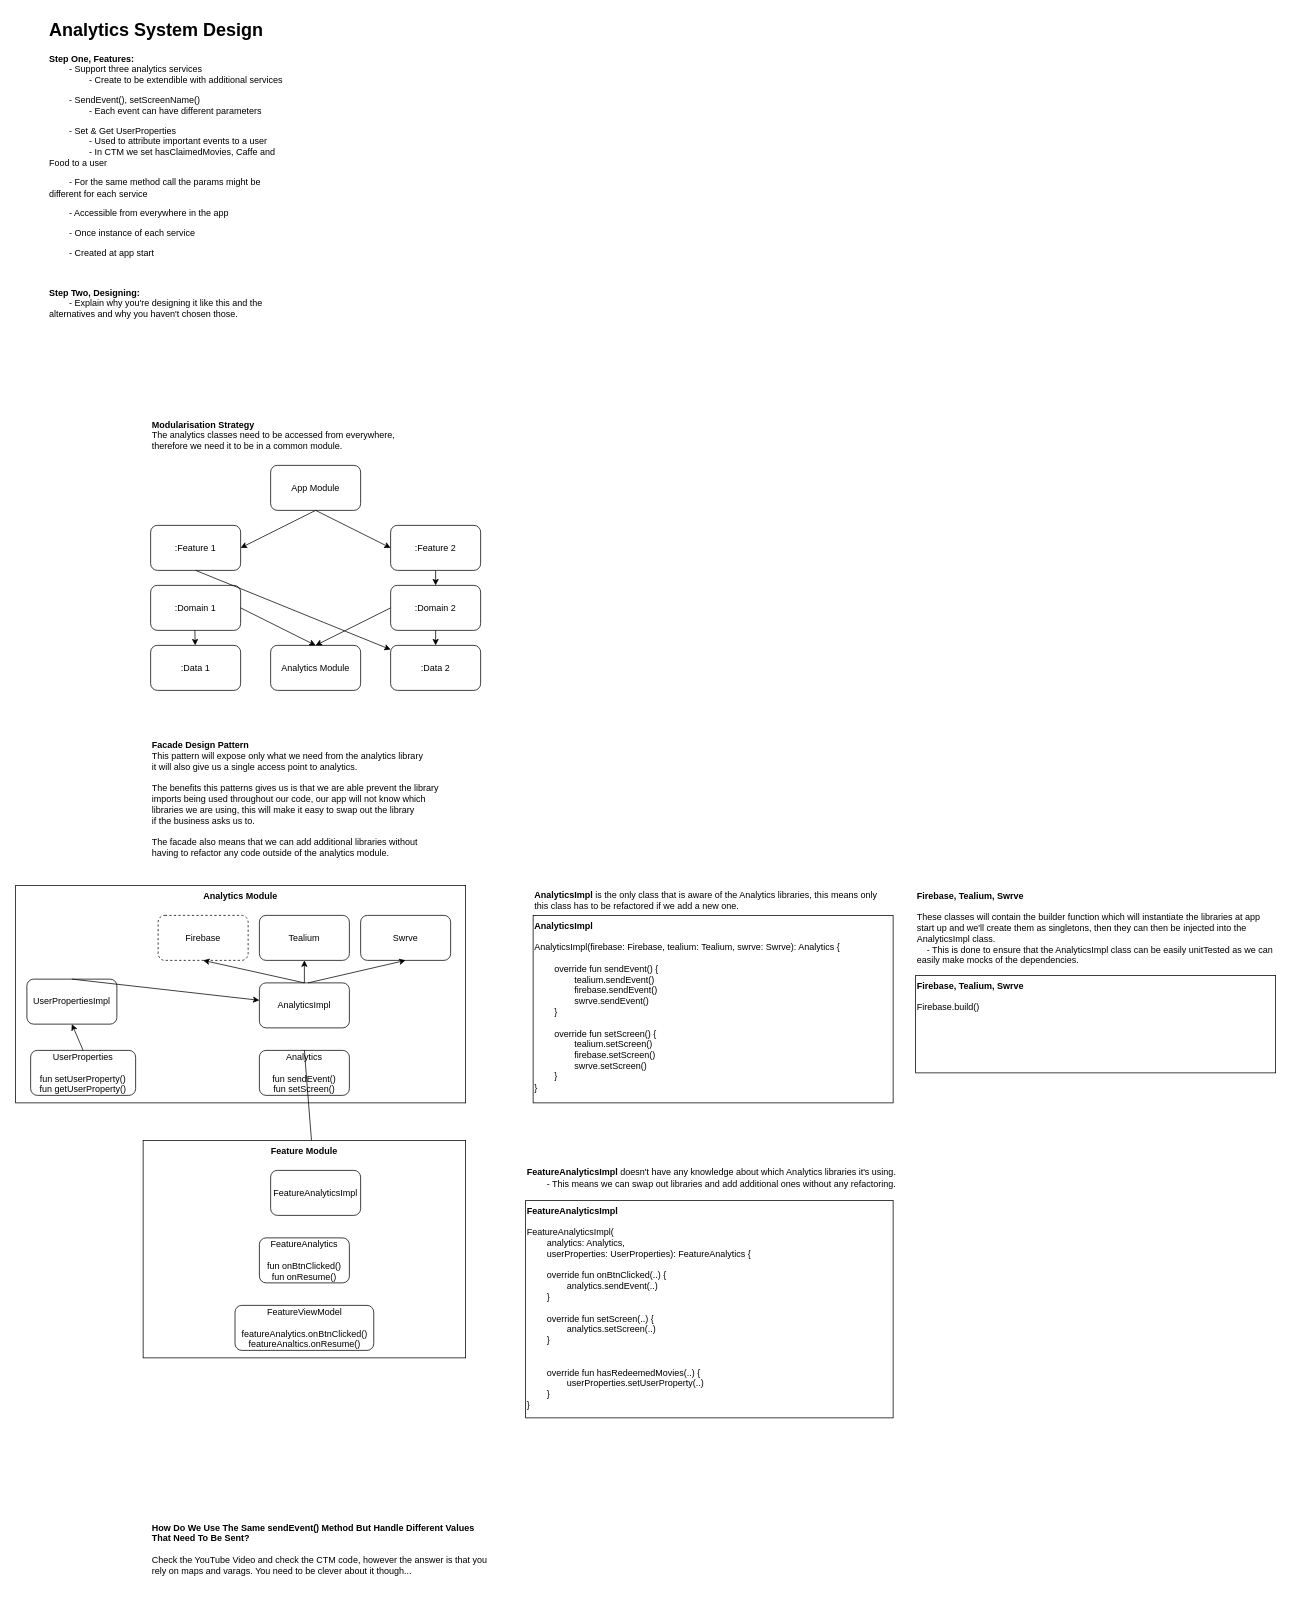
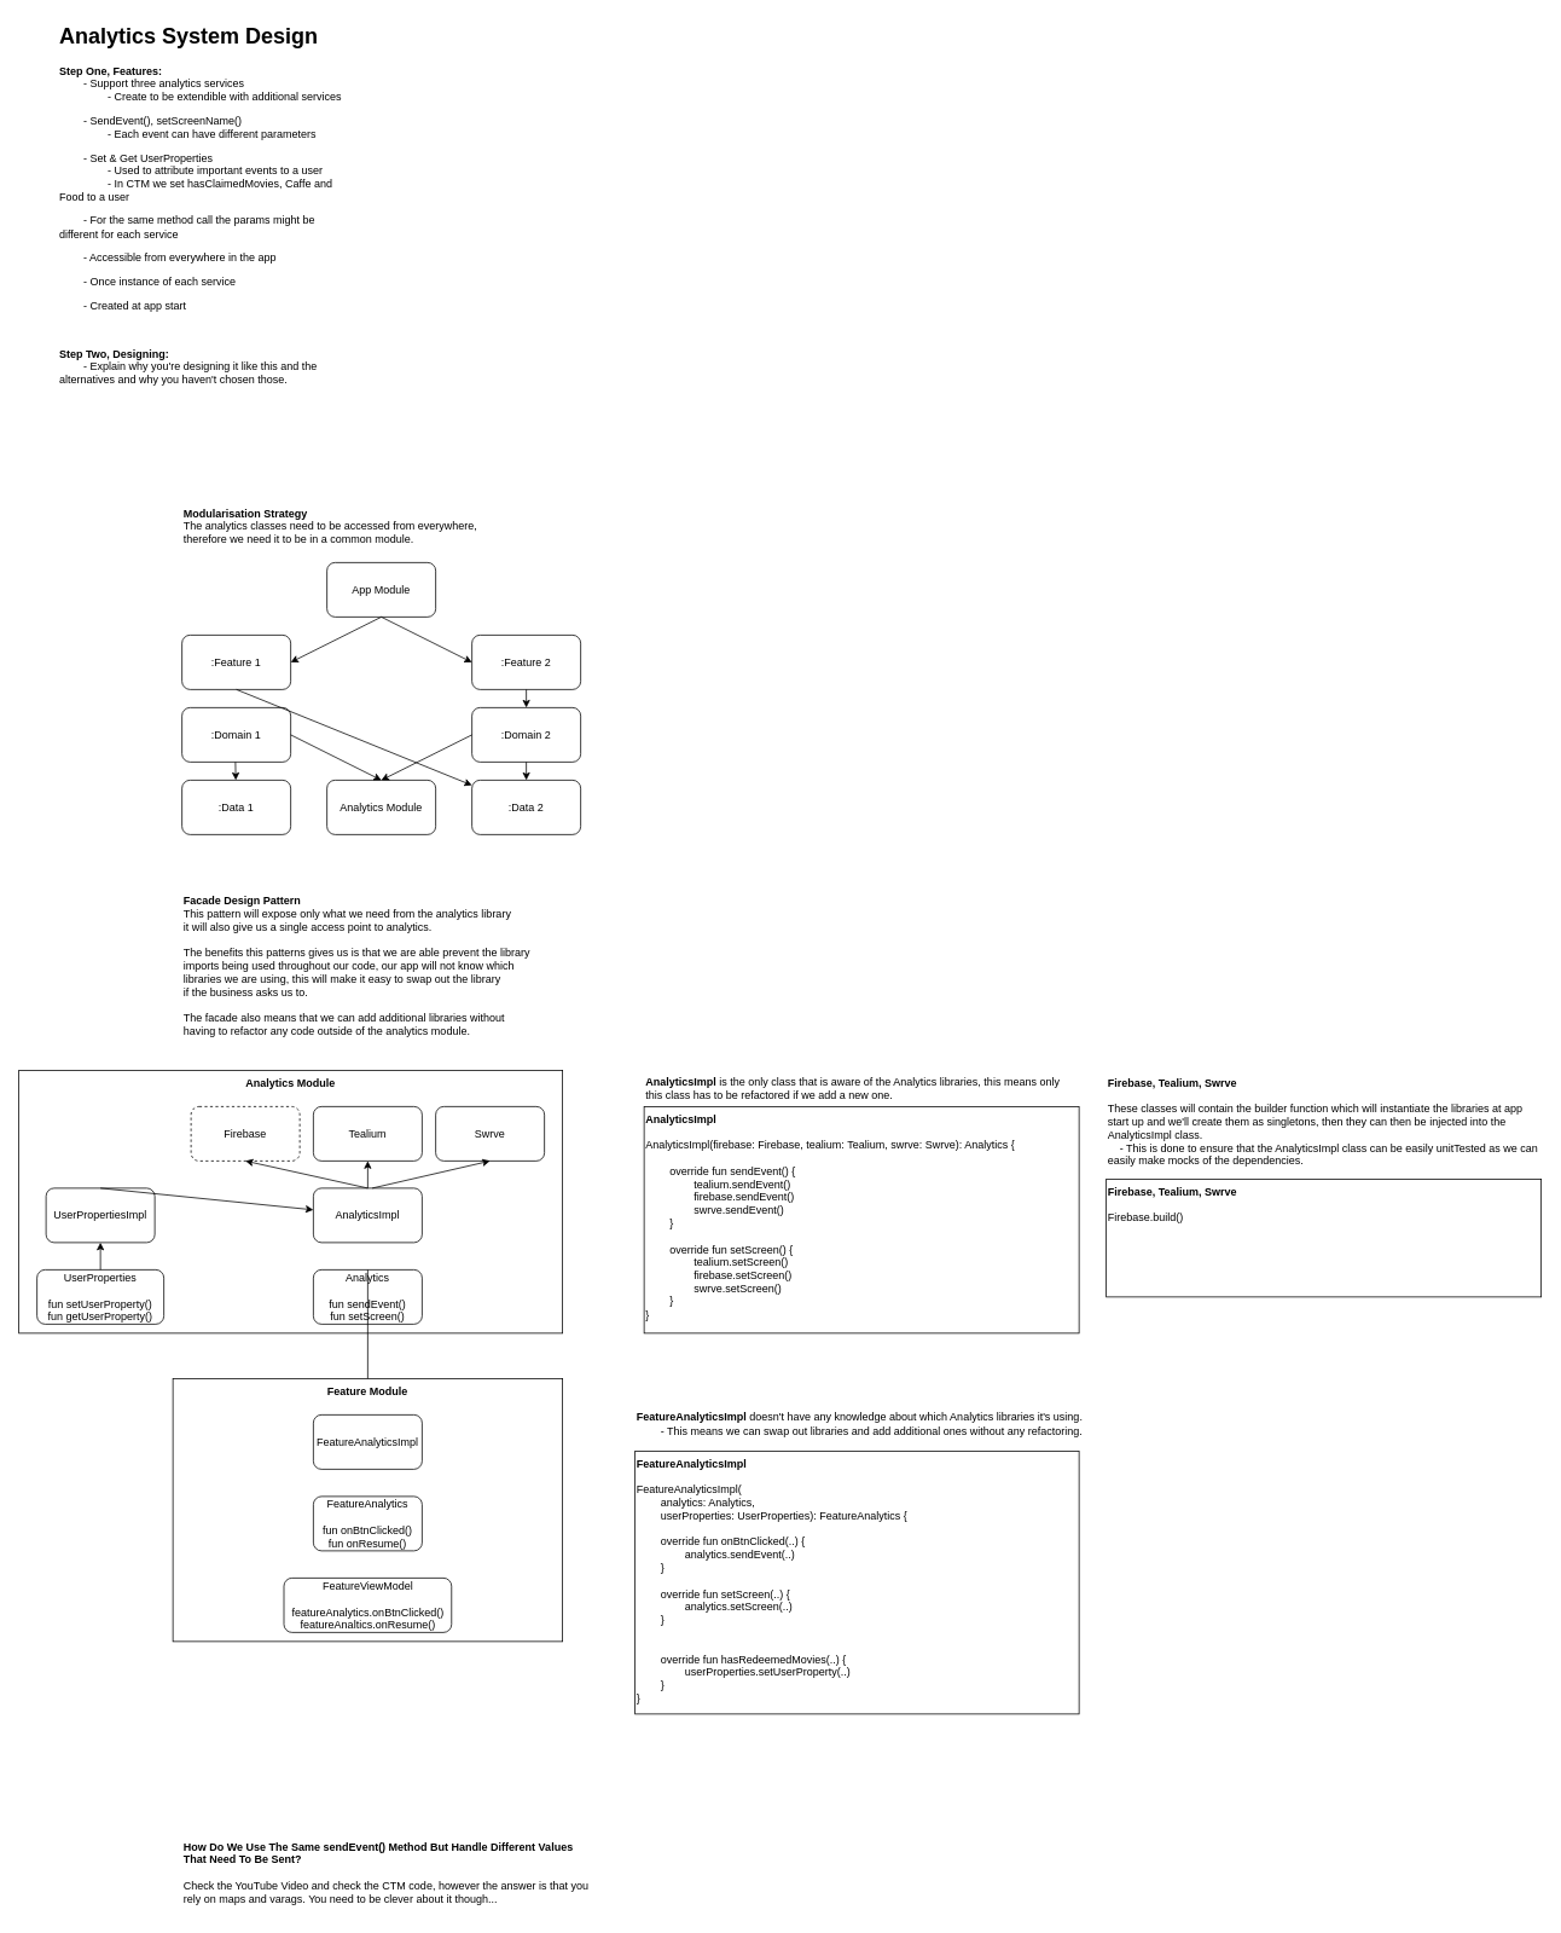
- <mxCell id="41" value="UserPropertiesImpl" style="rounded=1;whiteSpace=wrap;html=1;" vertex="1" parent="1"><mxGeometry x="35" y="1305" width="120" height="60" as="geometry" /></mxCell>
+ <mxCell id="41" value="UserPropertiesImpl" style="rounded=1;whiteSpace=wrap;html=1;" vertex="1" parent="1"><mxGeometry x="50" y="1310" width="120" height="60" as="geometry" /></mxCell>
- <mxCell id="32" value="FeatureAnalyticsImpl" style="rounded=1;whiteSpace=wrap;html=1;" vertex="1" parent="1"><mxGeometry x="360" y="1560" width="120" height="60" as="geometry" /></mxCell>
+ <mxCell id="32" value="FeatureAnalyticsImpl" style="rounded=1;whiteSpace=wrap;html=1;" vertex="1" parent="1"><mxGeometry x="345" y="1560" width="120" height="60" as="geometry" /></mxCell>
